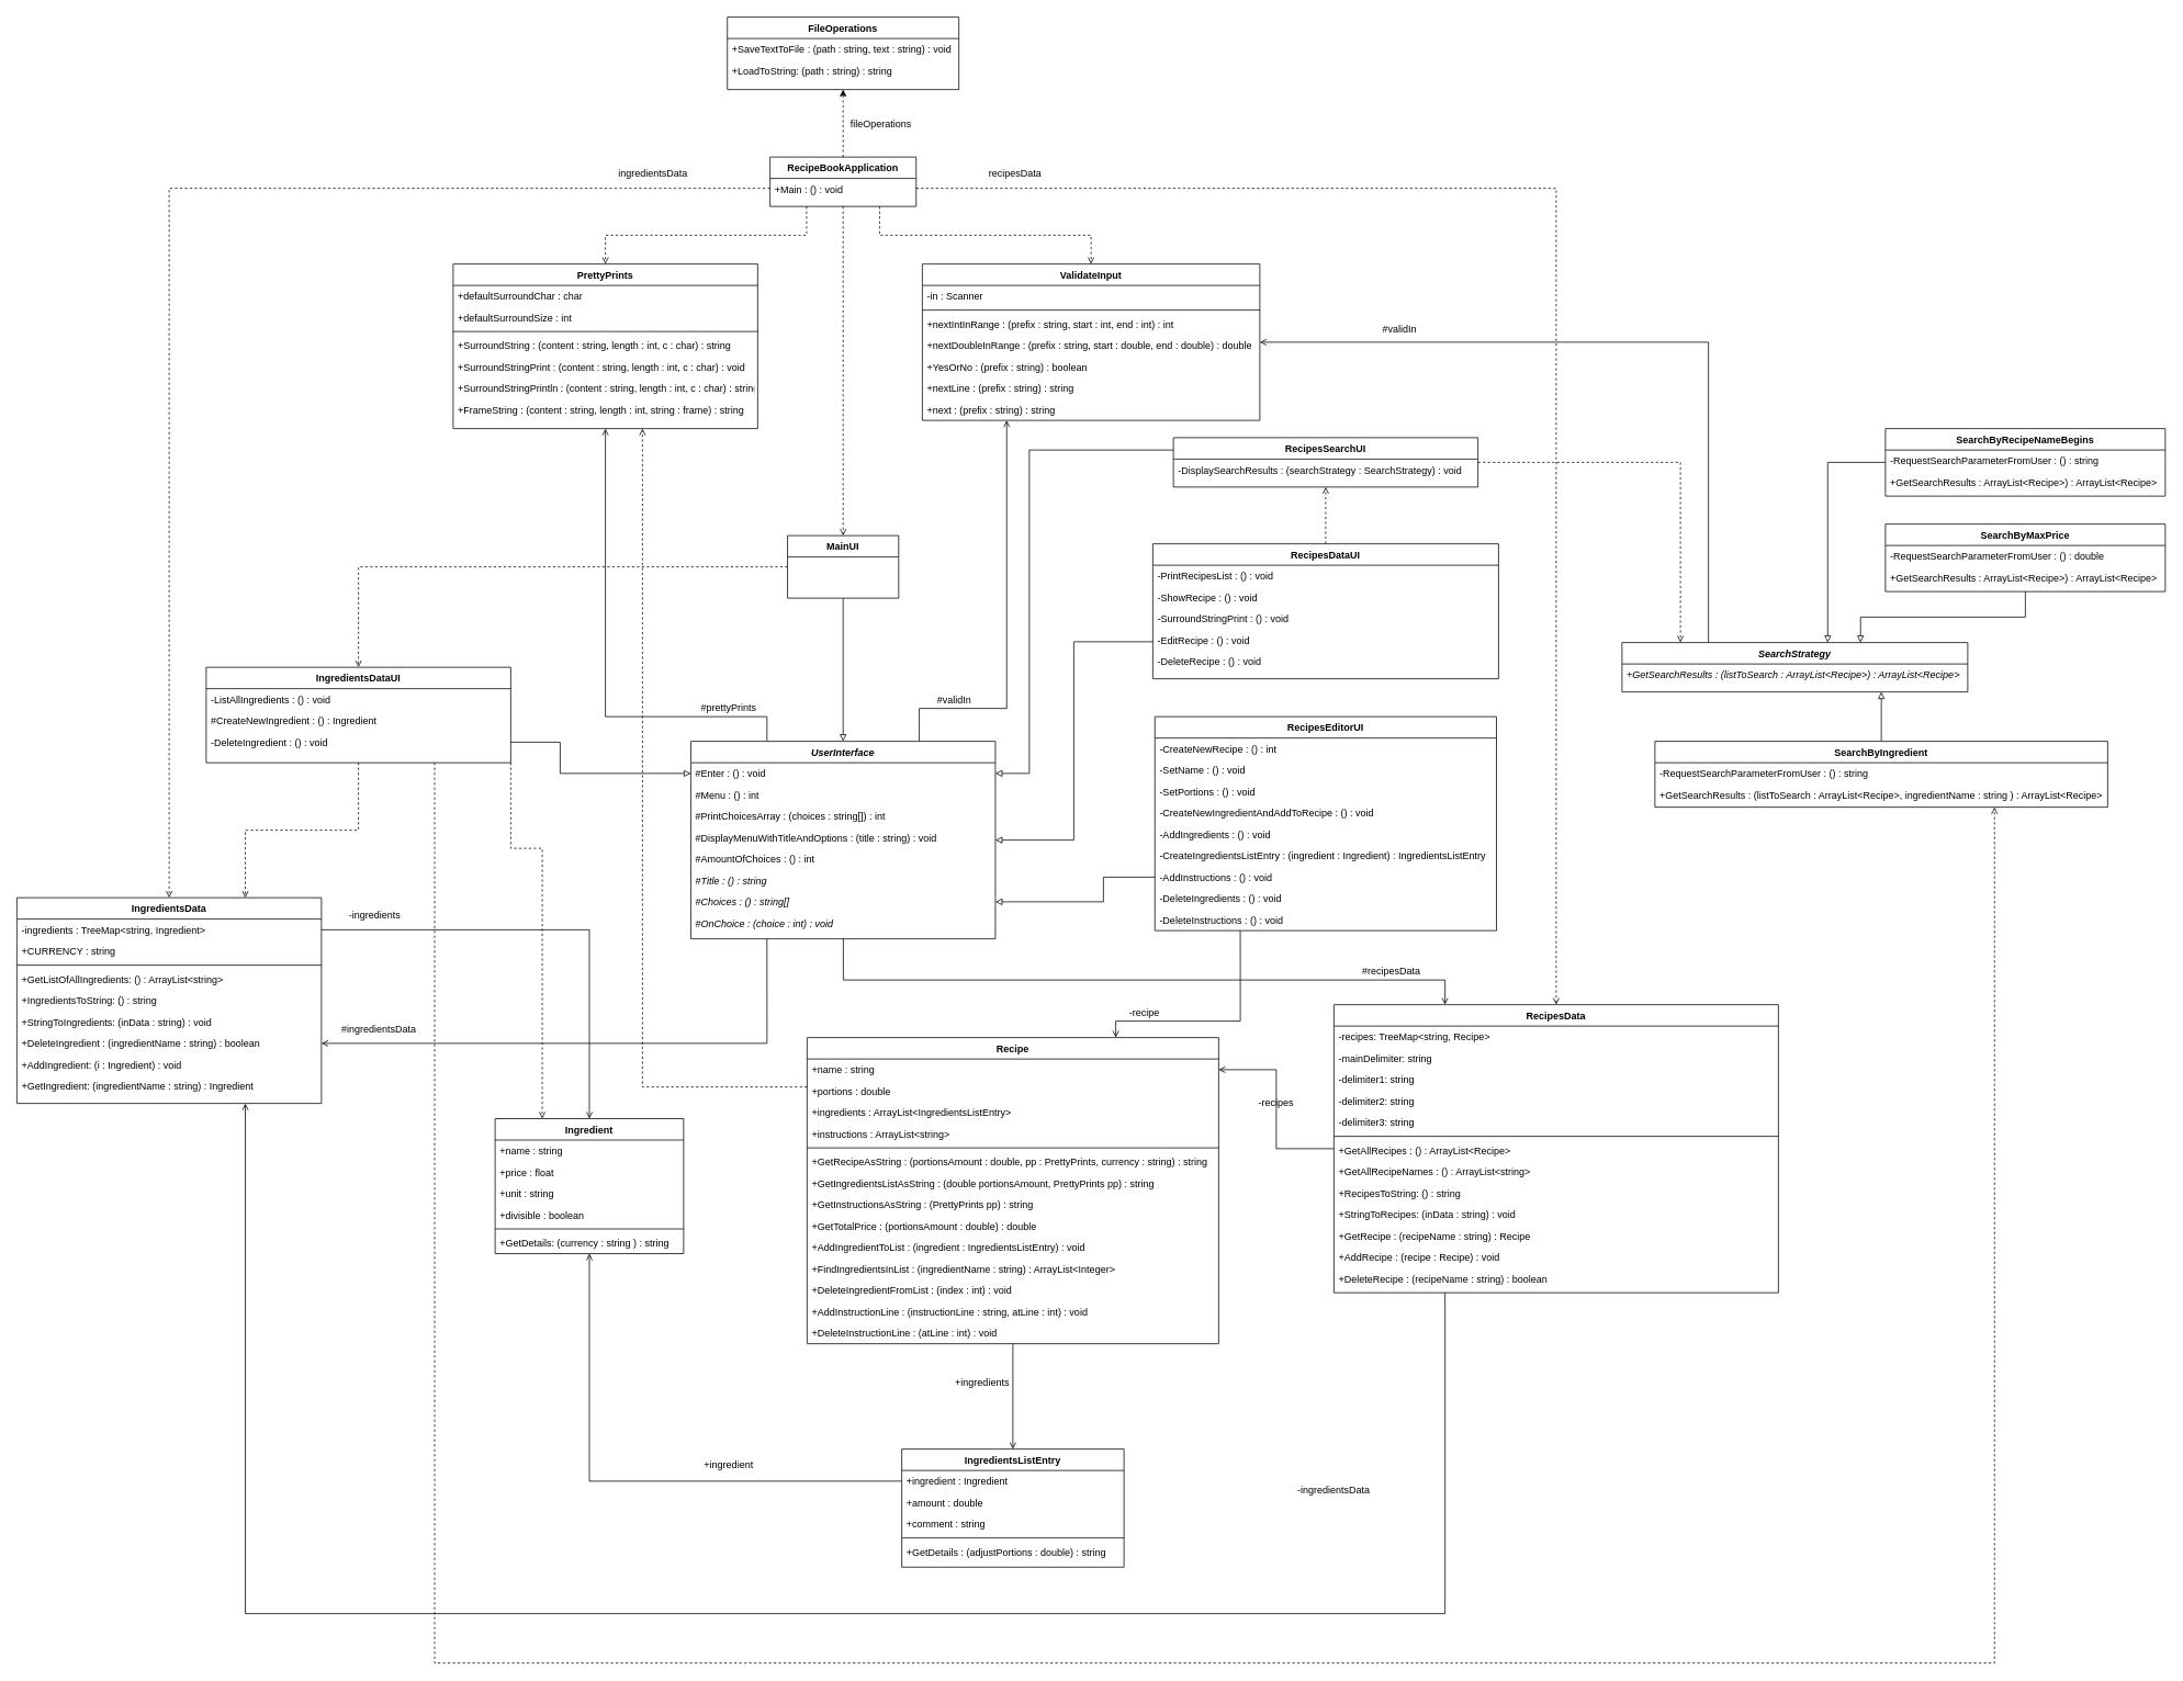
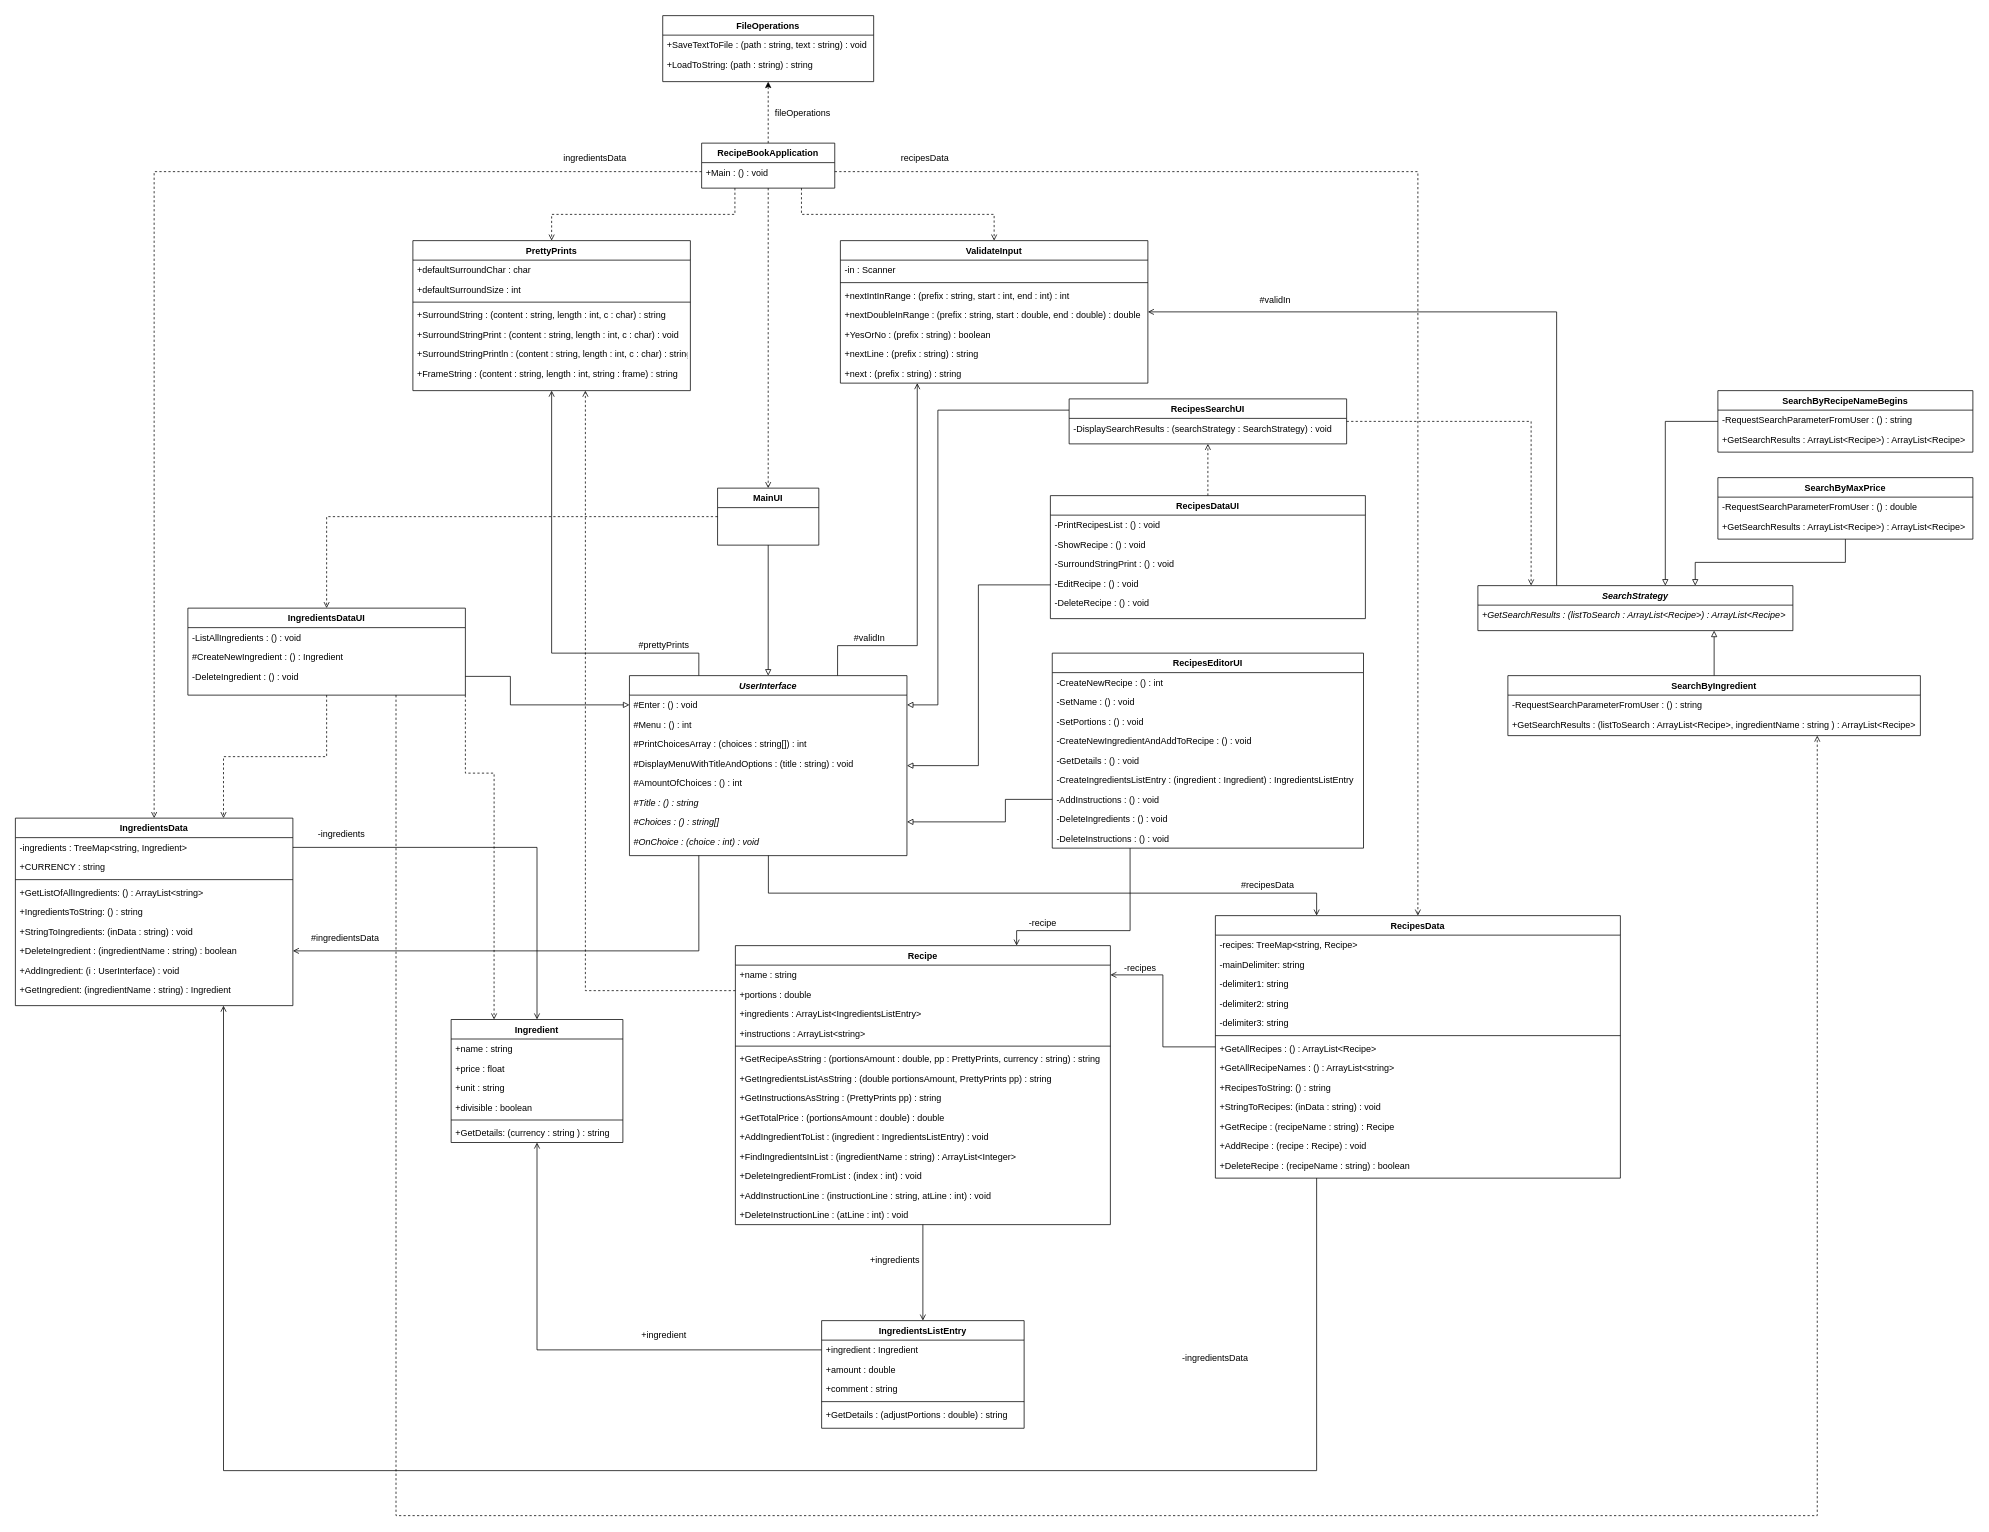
- <mxCell id="124" value="-AddIngredients : () : void" style="text;align=left;verticalAlign=top;spacingLeft=4;spacingRight=4;overflow=hidden;rotatable=0;points=[[0,0.5],[1,0.5]];portConstraint=eastwest;rounded=0;shadow=0;html=0;" parent="119" vertex="1"><mxGeometry y="130" width="415" height="26" as="geometry" /></mxCell>
+ <mxCell id="124" value="-GetDetails : () : void" style="text;align=left;verticalAlign=top;spacingLeft=4;spacingRight=4;overflow=hidden;rotatable=0;points=[[0,0.5],[1,0.5]];portConstraint=eastwest;rounded=0;shadow=0;html=0;" parent="119" vertex="1"><mxGeometry y="130" width="415" height="26" as="geometry" /></mxCell>
- <mxCell id="55" value="+AddIngredient: (i : Ingredient) : void" style="text;align=left;verticalAlign=top;spacingLeft=4;spacingRight=4;overflow=hidden;rotatable=0;points=[[0,0.5],[1,0.5]];portConstraint=eastwest;rounded=0;shadow=0;html=0;" parent="47" vertex="1"><mxGeometry y="190" width="370" height="26" as="geometry" /></mxCell>
+ <mxCell id="55" value="+AddIngredient: (i : UserInterface) : void" style="text;align=left;verticalAlign=top;spacingLeft=4;spacingRight=4;overflow=hidden;rotatable=0;points=[[0,0.5],[1,0.5]];portConstraint=eastwest;rounded=0;shadow=0;html=0;" parent="47" vertex="1"><mxGeometry y="190" width="370" height="26" as="geometry" /></mxCell>
- <mxCell id="12" value="-recipes" style="text;html=1;strokeColor=none;fillColor=none;align=center;verticalAlign=middle;whiteSpace=wrap;rounded=0;fontColor=#000000;" parent="1" vertex="1"><mxGeometry x="1520" y="1330" width="60" height="20" as="geometry" /></mxCell>
+ <mxCell id="12" value="-recipes" style="text;html=1;strokeColor=none;fillColor=none;align=center;verticalAlign=middle;whiteSpace=wrap;rounded=0;fontColor=#000000;" parent="1" vertex="1"><mxGeometry x="1490" y="1280" width="60" height="20" as="geometry" /></mxCell>
